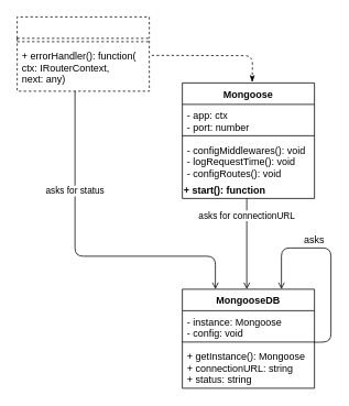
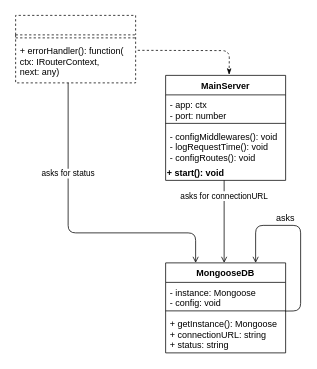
- <mxCell id="9" value="Mongoose" style="swimlane;fontStyle=1;align=center;verticalAlign=top;childLayout=stackLayout;horizontal=1;startSize=26;horizontalStack=0;resizeParent=1;resizeParentMax=0;resizeLast=0;collapsible=1;marginBottom=0;fontSize=12;" vertex="1" parent="1"><mxGeometry x="220" y="100" width="160" height="140" as="geometry" /></mxCell>
+ <mxCell id="9" value="MainServer" style="swimlane;fontStyle=1;align=center;verticalAlign=top;childLayout=stackLayout;horizontal=1;startSize=26;horizontalStack=0;resizeParent=1;resizeParentMax=0;resizeLast=0;collapsible=1;marginBottom=0;fontSize=12;" vertex="1" parent="1"><mxGeometry x="220" y="100" width="160" height="140" as="geometry" /></mxCell>
- <mxCell id="13" value="&lt;b style=&quot;font-size: 12px&quot;&gt;+ start(): function&lt;/b&gt;" style="text;html=1;strokeColor=none;fillColor=none;align=left;verticalAlign=middle;whiteSpace=wrap;rounded=0;fontSize=2;" vertex="1" parent="9"><mxGeometry y="120" width="160" height="20" as="geometry" /></mxCell>
+ <mxCell id="13" value="&lt;b style=&quot;font-size: 12px&quot;&gt;+ start(): void&lt;/b&gt;" style="text;html=1;strokeColor=none;fillColor=none;align=left;verticalAlign=middle;whiteSpace=wrap;rounded=0;fontSize=2;" vertex="1" parent="9"><mxGeometry y="120" width="160" height="20" as="geometry" /></mxCell>
